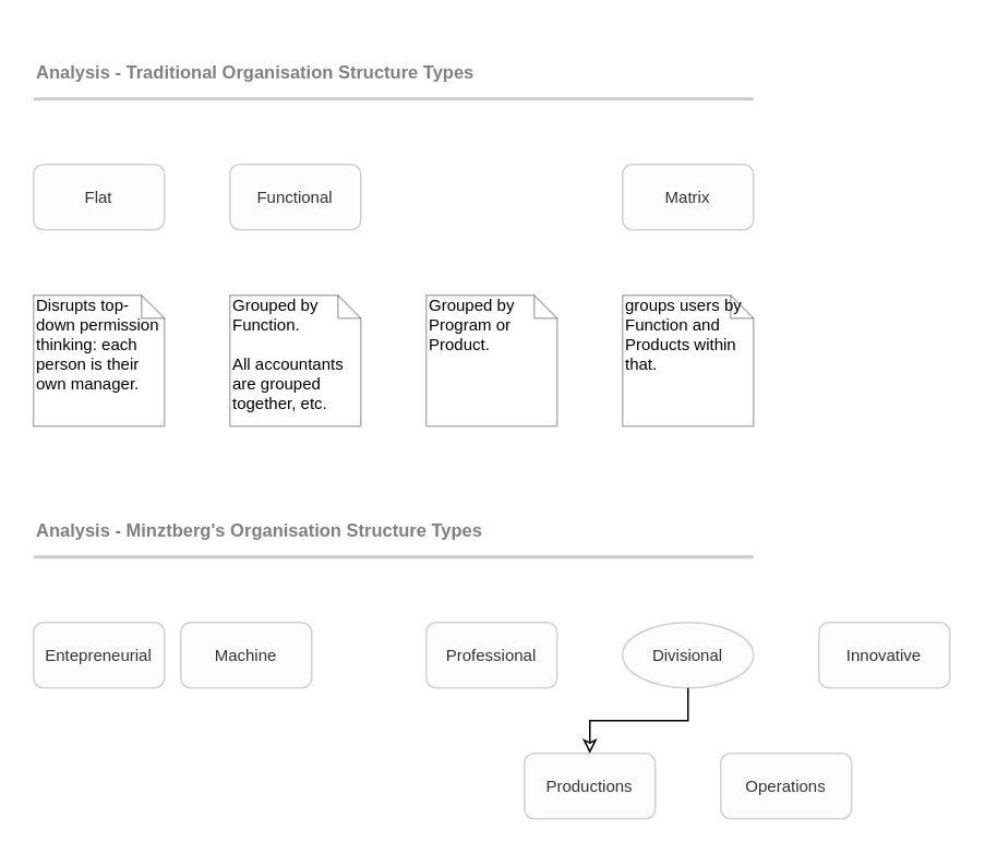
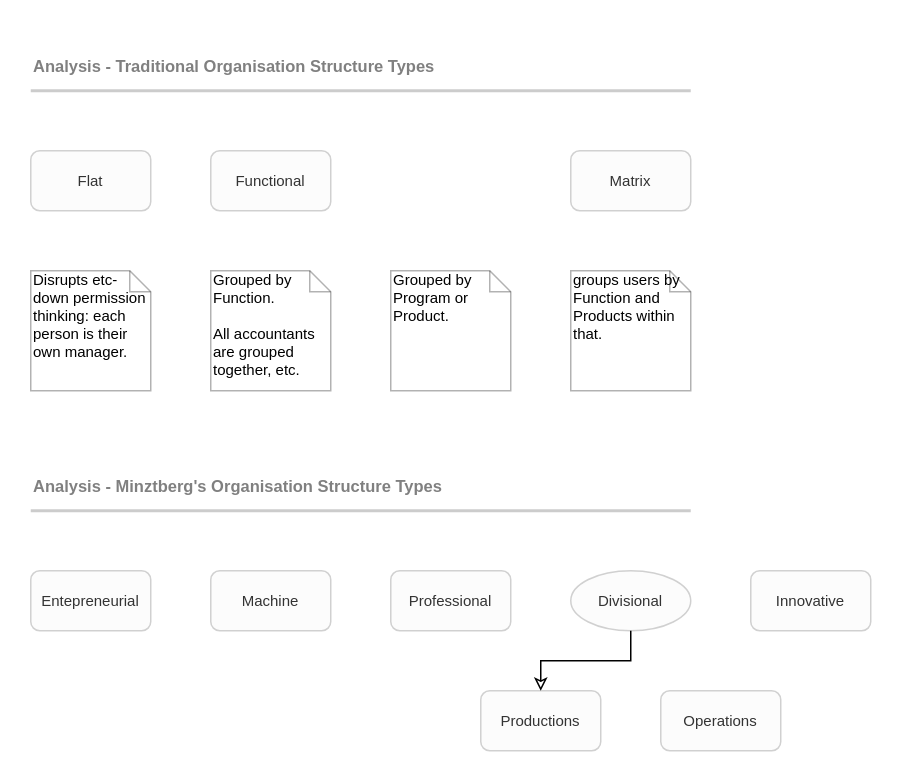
- <mxCell id="16" value="Disrupts top-down permission thinking: each person is their own manager." style="shape=note;whiteSpace=wrap;html=1;size=14;verticalAlign=top;align=left;spacingTop=-6;strokeWidth=1;fontSize=10;opacity=30;fillColor=none;" vertex="1" parent="7"><mxGeometry x="20" y="180" width="80" height="80" as="geometry" /></mxCell>
+ <mxCell id="16" value="Disrupts etc-down permission thinking: each person is their own manager." style="shape=note;whiteSpace=wrap;html=1;size=14;verticalAlign=top;align=left;spacingTop=-6;strokeWidth=1;fontSize=10;opacity=30;fillColor=none;" vertex="1" parent="7"><mxGeometry x="20" y="180" width="80" height="80" as="geometry" /></mxCell>
- <mxCell id="3" value="Machine" style="rounded=1;whiteSpace=wrap;html=1;shadow=0;glass=0;comic=0;strokeColor=#666666;fillColor=#f5f5f5;fontSize=10;opacity=30;align=center;fontColor=#333333;" vertex="1" parent="1"><mxGeometry x="110" y="380" width="80" height="40" as="geometry" /></mxCell>
+ <mxCell id="3" value="Machine" style="rounded=1;whiteSpace=wrap;html=1;shadow=0;glass=0;comic=0;strokeColor=#666666;fillColor=#f5f5f5;fontSize=10;opacity=30;align=center;fontColor=#333333;" vertex="1" parent="1"><mxGeometry x="140" y="380" width="80" height="40" as="geometry" /></mxCell>
